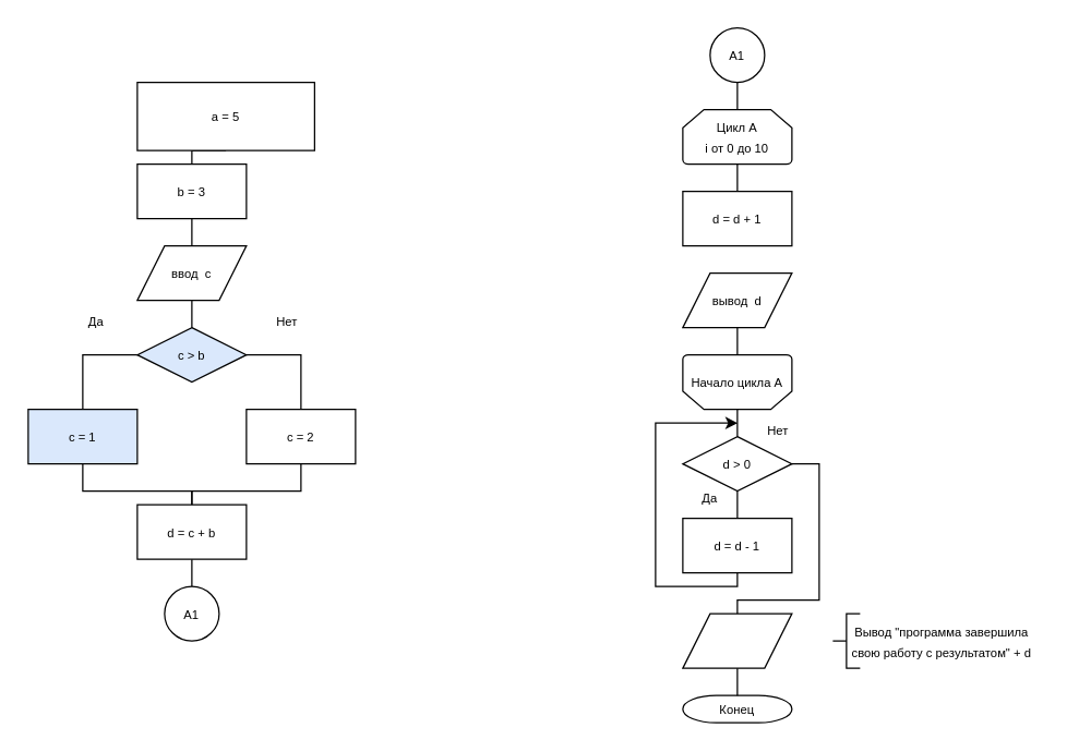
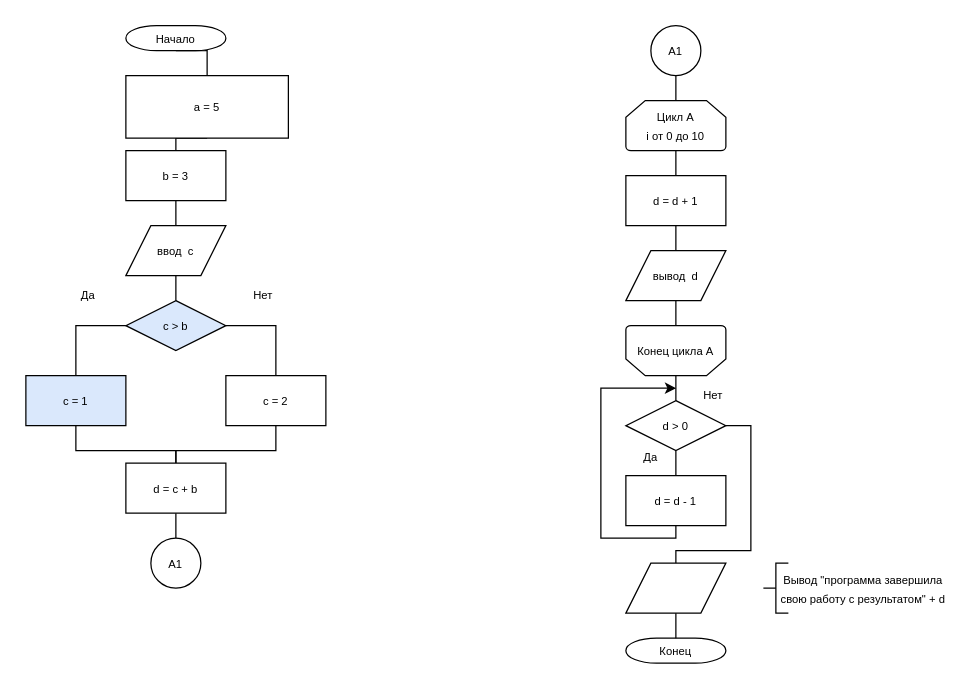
+ <mxCell id="3" value="&lt;font style=&quot;font-size: 9px;&quot;&gt;Начало&lt;/font&gt;" style="strokeWidth=1;html=1;shape=mxgraph.flowchart.terminator;whiteSpace=wrap;" vertex="1" parent="1"><mxGeometry x="100" y="20" width="80" height="20" as="geometry" /></mxCell>
+ <mxCell id="2" style="edgeStyle=orthogonalEdgeStyle;rounded=0;orthogonalLoop=1;jettySize=auto;html=1;exitX=0.5;exitY=1;exitDx=0;exitDy=0;exitPerimeter=0;entryX=0.5;entryY=0;entryDx=0;entryDy=0;endArrow=none;endFill=0;" edge="1" parent="1" source="3" target="5"><mxGeometry relative="1" as="geometry" /></mxCell>
+ <mxCell id="28" style="edgeStyle=orthogonalEdgeStyle;rounded=0;orthogonalLoop=1;jettySize=auto;html=1;exitX=0.5;exitY=1;exitDx=0;exitDy=0;entryX=0.5;entryY=0;entryDx=0;entryDy=0;endArrow=none;endFill=0;" edge="1" parent="1" source="29" target="30"><mxGeometry relative="1" as="geometry" /></mxCell>
- <mxCell id="32" value="&lt;font style=&quot;font-size: 9px;&quot;&gt;Начало цикла А&lt;/font&gt;" style="strokeWidth=1;html=1;shape=mxgraph.flowchart.loop_limit;whiteSpace=wrap;direction=west;" vertex="1" parent="1"><mxGeometry x="500" y="260" width="80" height="40" as="geometry" /></mxCell>
+ <mxCell id="32" value="&lt;font style=&quot;font-size: 9px;&quot;&gt;Конец цикла А&lt;/font&gt;" style="strokeWidth=1;html=1;shape=mxgraph.flowchart.loop_limit;whiteSpace=wrap;direction=west;" vertex="1" parent="1"><mxGeometry x="500" y="260" width="80" height="40" as="geometry" /></mxCell>
